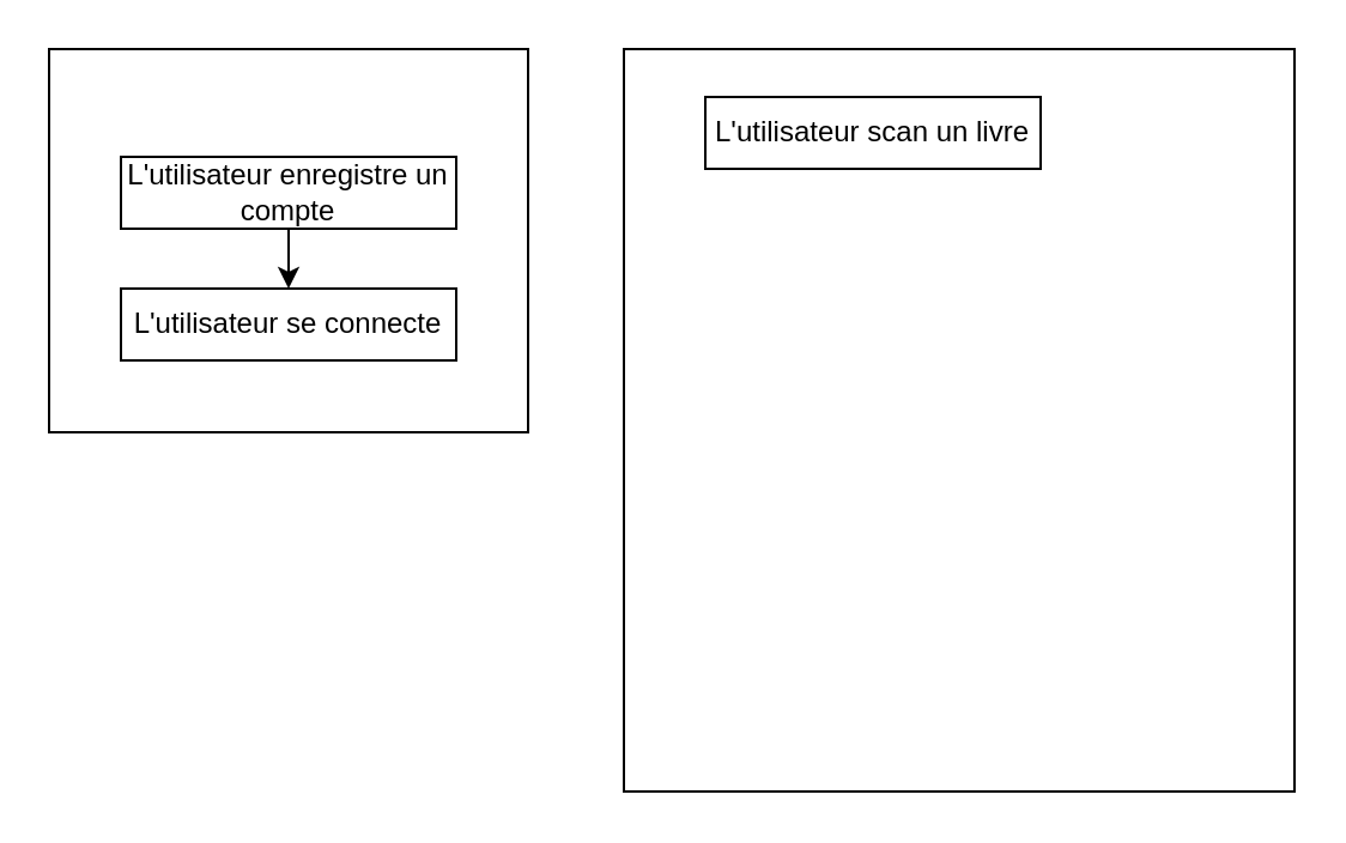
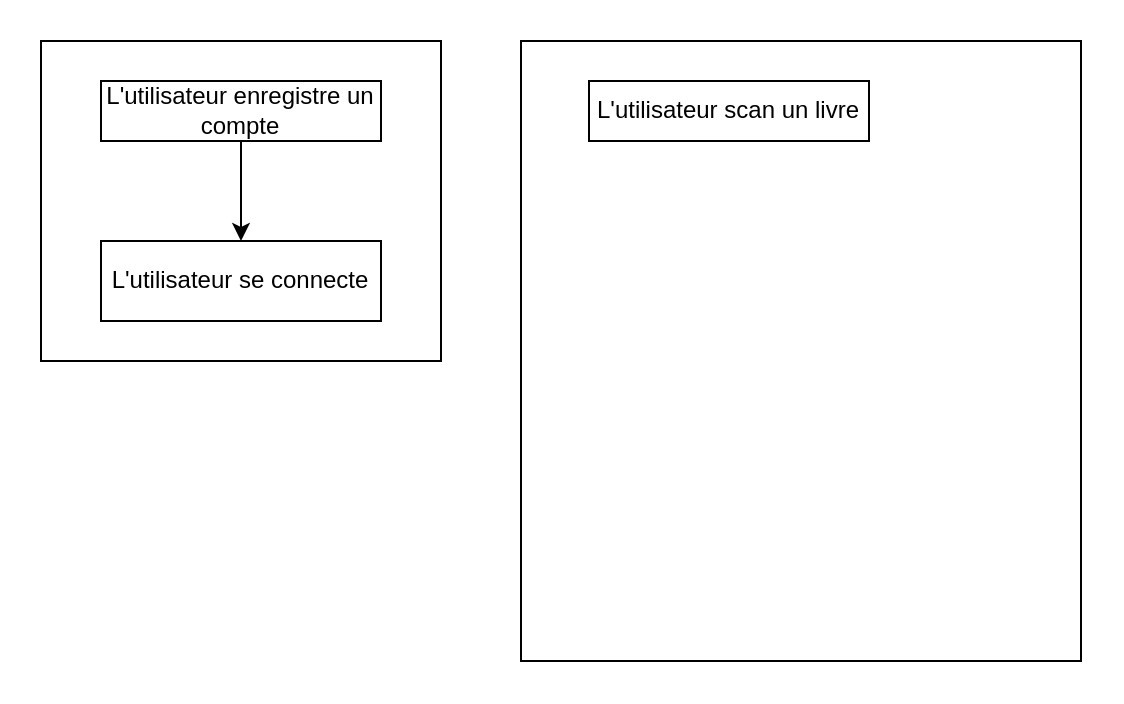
- <mxCell id="4" value="L'utilisateur enregistre un compte" style="text;html=1;align=center;verticalAlign=middle;whiteSpace=wrap;rounded=0;fillColor=default;strokeColor=default;" vertex="1" parent="1"><mxGeometry x="50" y="65" width="140" height="30" as="geometry" /></mxCell>
+ <mxCell id="4" value="L'utilisateur enregistre un compte" style="text;html=1;align=center;verticalAlign=middle;whiteSpace=wrap;rounded=0;fillColor=default;strokeColor=default;" vertex="1" parent="1"><mxGeometry x="50" y="40" width="140" height="30" as="geometry" /></mxCell>
- <mxCell id="5" value="L'utilisateur se connecte" style="text;html=1;align=center;verticalAlign=middle;whiteSpace=wrap;rounded=0;fillColor=default;strokeColor=default;" vertex="1" parent="1"><mxGeometry x="50" y="120" width="140" height="30" as="geometry" /></mxCell>
+ <mxCell id="5" value="L'utilisateur se connecte" style="text;html=1;align=center;verticalAlign=middle;whiteSpace=wrap;rounded=0;fillColor=default;strokeColor=default;" vertex="1" parent="1"><mxGeometry x="50" y="120" width="140" height="40" as="geometry" /></mxCell>
